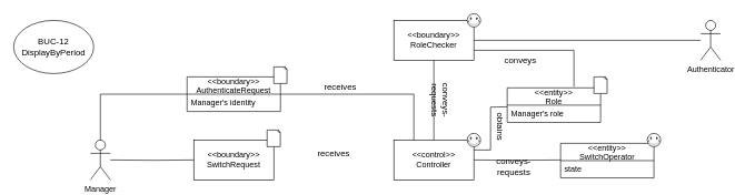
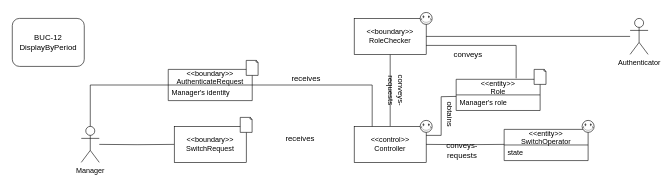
- <mxCell id="2" value="BUC-12&lt;br&gt;DisplayByPeriod" style="ellipse;whiteSpace=wrap;html=1;fontSize=13;" parent="1" vertex="1"><mxGeometry x="20" y="30" width="120" height="80" as="geometry" /></mxCell>
+ <mxCell id="2" value="BUC-12&lt;br&gt;DisplayByPeriod" style="whiteSpace=wrap;html=1;fontSize=13;rounded=1;" parent="1" vertex="1"><mxGeometry x="20" y="30" width="120" height="80" as="geometry" /></mxCell>
